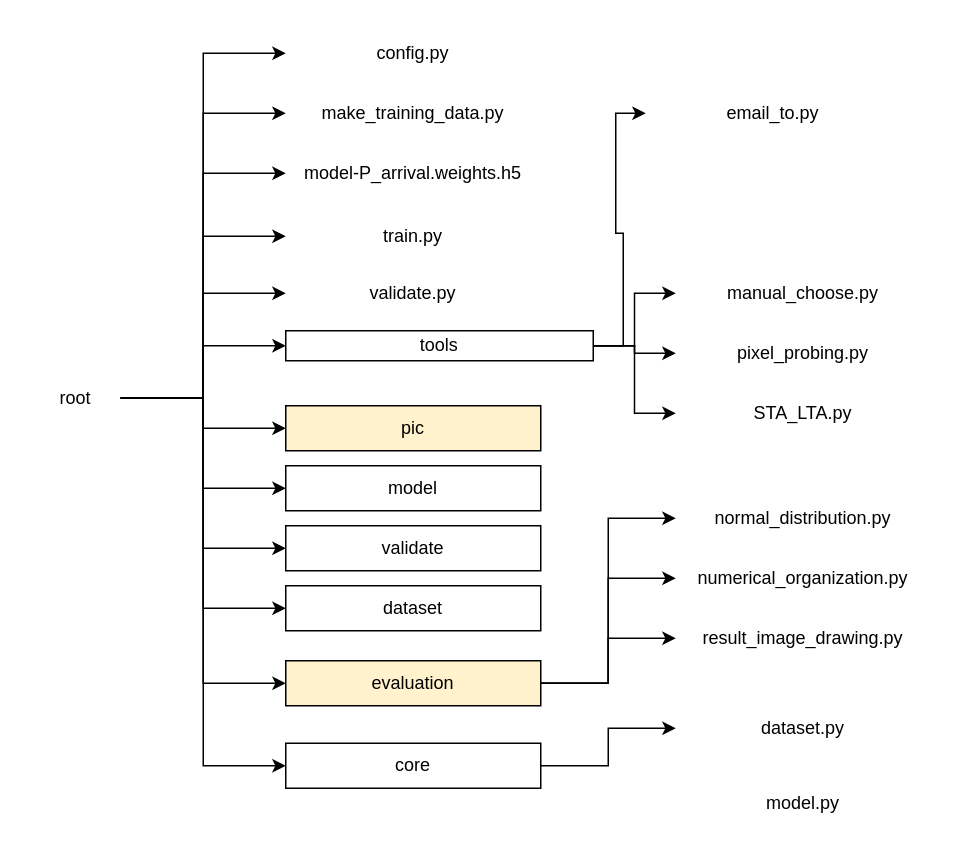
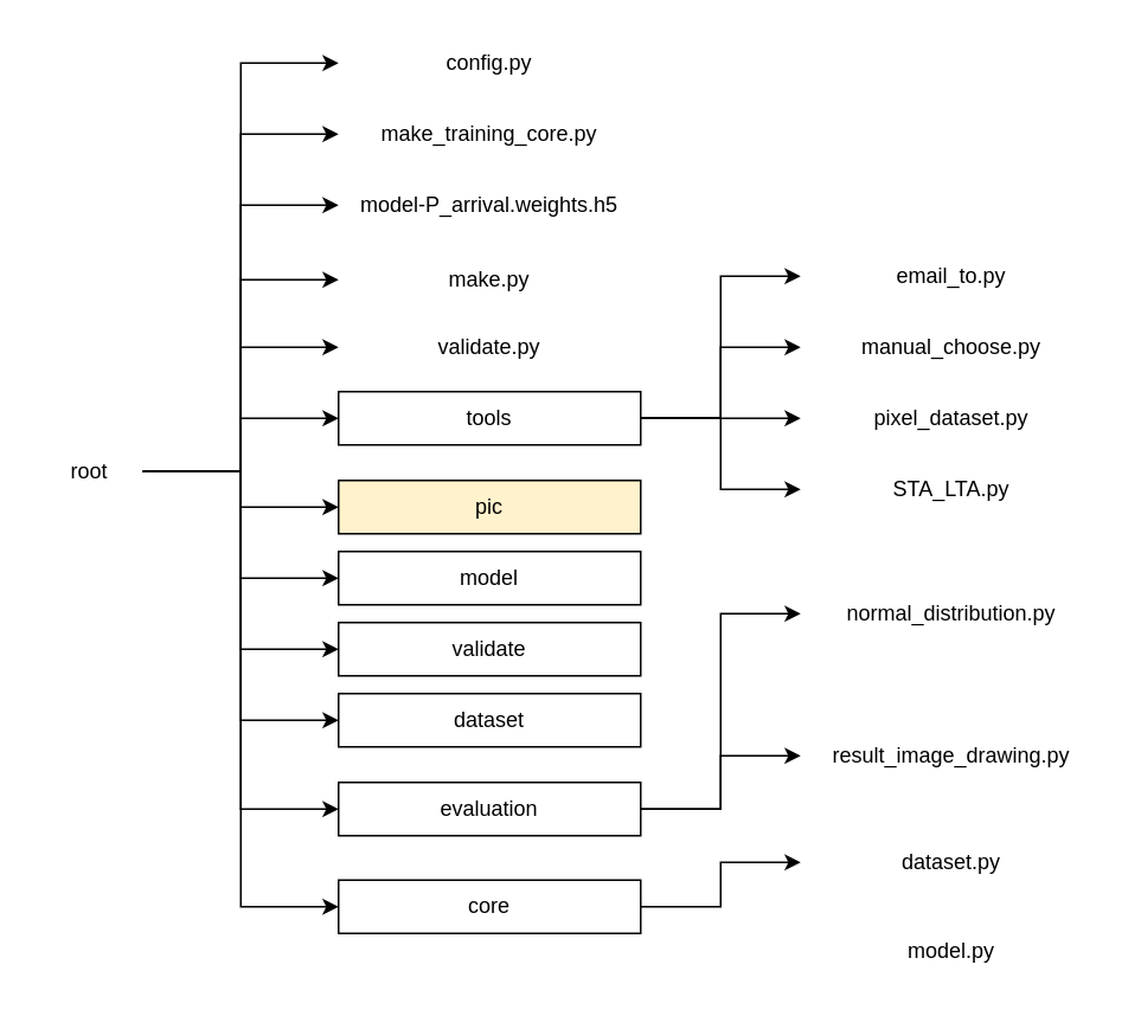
- <mxCell id="16" value="make_training_data.py" style="text;html=1;align=center;verticalAlign=middle;whiteSpace=wrap;rounded=0;" vertex="1" parent="1"><mxGeometry x="190" y="60" width="170" height="30" as="geometry" /></mxCell>
+ <mxCell id="16" value="make_training_core.py" style="text;html=1;align=center;verticalAlign=middle;whiteSpace=wrap;rounded=0;" vertex="1" parent="1"><mxGeometry x="190" y="60" width="170" height="30" as="geometry" /></mxCell>
- <mxCell id="35" value="email_to.py" style="text;html=1;align=center;verticalAlign=middle;whiteSpace=wrap;rounded=0;" vertex="1" parent="1"><mxGeometry x="430" y="60" width="170" height="30" as="geometry" /></mxCell>
+ <mxCell id="35" value="email_to.py" style="text;html=1;align=center;verticalAlign=middle;whiteSpace=wrap;rounded=0;" vertex="1" parent="1"><mxGeometry x="450" y="140" width="170" height="30" as="geometry" /></mxCell>
- <mxCell id="18" value="train.py" style="text;html=1;align=center;verticalAlign=middle;whiteSpace=wrap;rounded=0;" vertex="1" parent="1"><mxGeometry x="190" y="142" width="170" height="30" as="geometry" /></mxCell>
+ <mxCell id="18" value="make.py" style="text;html=1;align=center;verticalAlign=middle;whiteSpace=wrap;rounded=0;" vertex="1" parent="1"><mxGeometry x="190" y="142" width="170" height="30" as="geometry" /></mxCell>
- <mxCell id="24" value="tools" style="rounded=0;whiteSpace=wrap;html=1;" vertex="1" parent="1"><mxGeometry x="190" y="220" width="205" height="20" as="geometry" /></mxCell>
+ <mxCell id="24" value="tools" style="rounded=0;whiteSpace=wrap;html=1;" vertex="1" parent="1"><mxGeometry x="190" y="220" width="170" height="30" as="geometry" /></mxCell>
- <mxCell id="37" value="pixel_probing.py" style="text;html=1;align=center;verticalAlign=middle;whiteSpace=wrap;rounded=0;" vertex="1" parent="1"><mxGeometry x="450" y="220" width="170" height="30" as="geometry" /></mxCell>
+ <mxCell id="37" value="pixel_dataset.py" style="text;html=1;align=center;verticalAlign=middle;whiteSpace=wrap;rounded=0;" vertex="1" parent="1"><mxGeometry x="450" y="220" width="170" height="30" as="geometry" /></mxCell>
- <mxCell id="30" style="edgeStyle=orthogonalEdgeStyle;rounded=0;orthogonalLoop=1;jettySize=auto;html=1;entryX=0;entryY=0.5;entryDx=0;entryDy=0;" edge="1" parent="1" source="32" target="40"><mxGeometry relative="1" as="geometry" /></mxCell>
- <mxCell id="40" value="numerical_organization.py" style="text;html=1;align=center;verticalAlign=middle;whiteSpace=wrap;rounded=0;" vertex="1" parent="1"><mxGeometry x="450" y="370" width="170" height="30" as="geometry" /></mxCell>
- <mxCell id="32" value="evaluation" style="rounded=0;whiteSpace=wrap;html=1;fillColor=#fff2cc;" vertex="1" parent="1"><mxGeometry x="190" y="440" width="170" height="30" as="geometry" /></mxCell>
+ <mxCell id="32" value="evaluation" style="rounded=0;whiteSpace=wrap;html=1;" vertex="1" parent="1"><mxGeometry x="190" y="440" width="170" height="30" as="geometry" /></mxCell>
